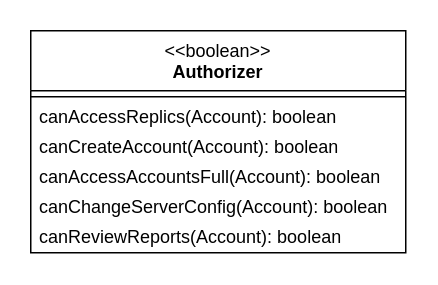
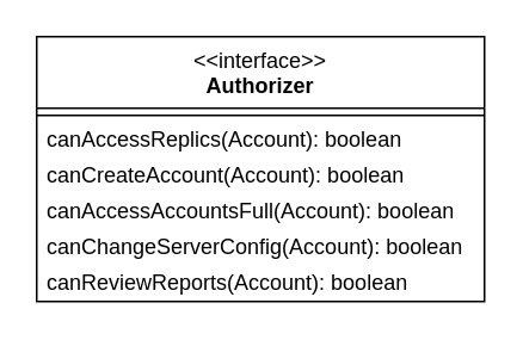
- <mxCell id="2" value="&amp;lt;&amp;lt;boolean&amp;gt;&amp;gt;&lt;br&gt;&lt;b&gt;Authorizer&lt;/b&gt;&lt;div&gt;&lt;br/&gt;&lt;/div&gt;" style="swimlane;fontStyle=0;align=center;verticalAlign=top;childLayout=stackLayout;horizontal=1;startSize=40;horizontalStack=0;resizeParent=1;resizeParentMax=0;resizeLast=0;collapsible=0;marginBottom=0;html=1;whiteSpace=wrap;" vertex="1" parent="1"><mxGeometry x="20" y="20" width="250" height="148" as="geometry" /></mxCell>
+ <mxCell id="2" value="&amp;lt;&amp;lt;interface&amp;gt;&amp;gt;&lt;br&gt;&lt;b&gt;Authorizer&lt;/b&gt;&lt;div&gt;&lt;br/&gt;&lt;/div&gt;" style="swimlane;fontStyle=0;align=center;verticalAlign=top;childLayout=stackLayout;horizontal=1;startSize=40;horizontalStack=0;resizeParent=1;resizeParentMax=0;resizeLast=0;collapsible=0;marginBottom=0;html=1;whiteSpace=wrap;" vertex="1" parent="1"><mxGeometry x="20" y="20" width="250" height="148" as="geometry" /></mxCell>
